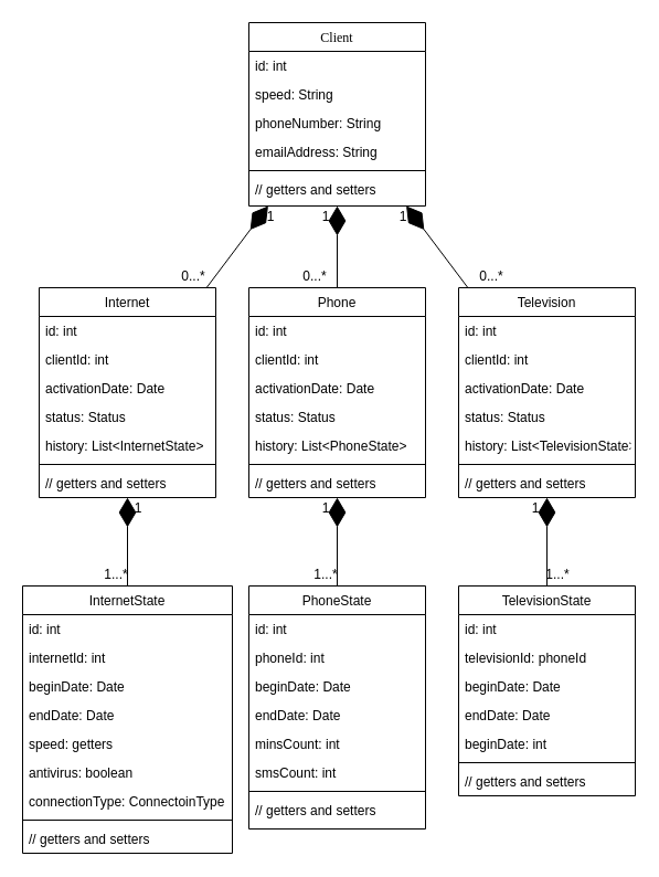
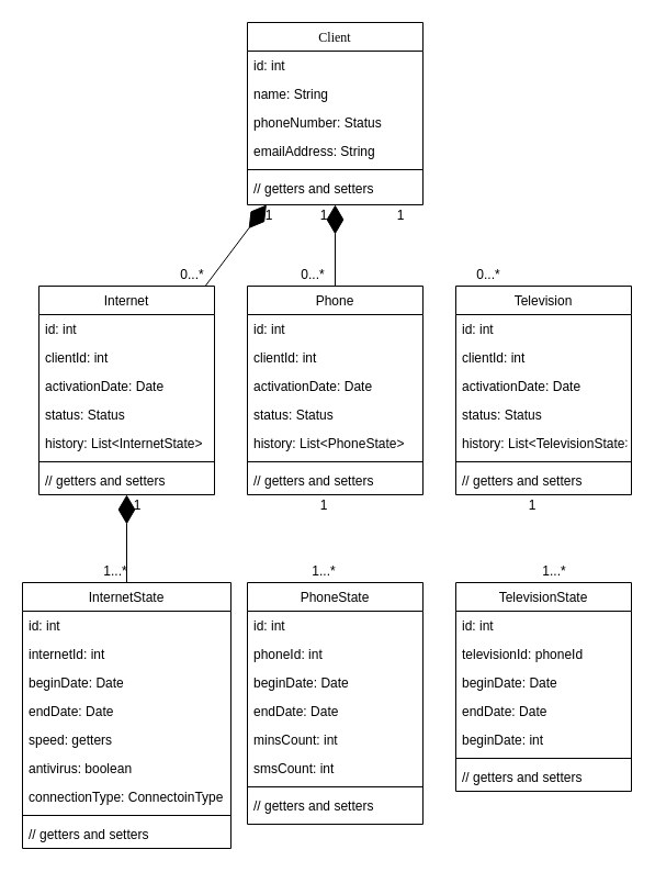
- <mxCell id="4" value="speed: String" style="text;align=left;verticalAlign=top;spacingLeft=4;spacingRight=4;overflow=hidden;rotatable=0;points=[[0,0.5],[1,0.5]];portConstraint=eastwest;rounded=0;shadow=0;html=0;" parent="2" vertex="1"><mxGeometry y="52" width="160" height="26" as="geometry" /></mxCell>
+ <mxCell id="4" value="name: String" style="text;align=left;verticalAlign=top;spacingLeft=4;spacingRight=4;overflow=hidden;rotatable=0;points=[[0,0.5],[1,0.5]];portConstraint=eastwest;rounded=0;shadow=0;html=0;" parent="2" vertex="1"><mxGeometry y="52" width="160" height="26" as="geometry" /></mxCell>
- <mxCell id="5" value="phoneNumber: String" style="text;align=left;verticalAlign=top;spacingLeft=4;spacingRight=4;overflow=hidden;rotatable=0;points=[[0,0.5],[1,0.5]];portConstraint=eastwest;rounded=0;shadow=0;html=0;" parent="2" vertex="1"><mxGeometry y="78" width="160" height="26" as="geometry" /></mxCell>
+ <mxCell id="5" value="phoneNumber: Status" style="text;align=left;verticalAlign=top;spacingLeft=4;spacingRight=4;overflow=hidden;rotatable=0;points=[[0,0.5],[1,0.5]];portConstraint=eastwest;rounded=0;shadow=0;html=0;" parent="2" vertex="1"><mxGeometry y="78" width="160" height="26" as="geometry" /></mxCell>
- <mxCell id="37" value="" style="endArrow=diamondThin;endFill=1;endSize=24;html=1;" edge="1" parent="1" source="25" target="2"><mxGeometry width="160" relative="1" as="geometry"><mxPoint x="515" y="150" as="sourcePoint" /><mxPoint x="206.627" y="280" as="targetPoint" /></mxGeometry></mxCell>
- <mxCell id="43" value="" style="endArrow=diamondThin;endFill=1;endSize=24;html=1;" edge="1" parent="1" source="61" target="17"><mxGeometry width="160" relative="1" as="geometry"><mxPoint x="206.627" y="280" as="sourcePoint" /><mxPoint x="262.421" y="206" as="targetPoint" /></mxGeometry></mxCell>
- <mxCell id="44" value="" style="endArrow=diamondThin;endFill=1;endSize=24;html=1;" edge="1" parent="1" source="70" target="25"><mxGeometry width="160" relative="1" as="geometry"><mxPoint x="216.627" y="290" as="sourcePoint" /><mxPoint x="272.421" y="216" as="targetPoint" /></mxGeometry></mxCell>
